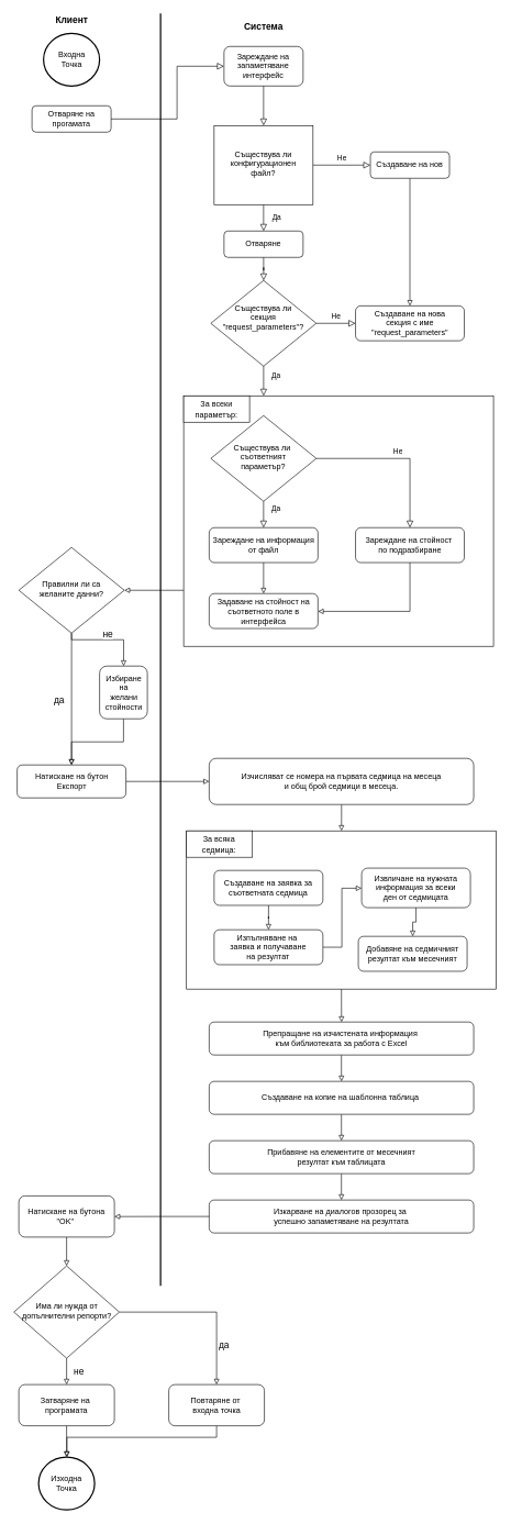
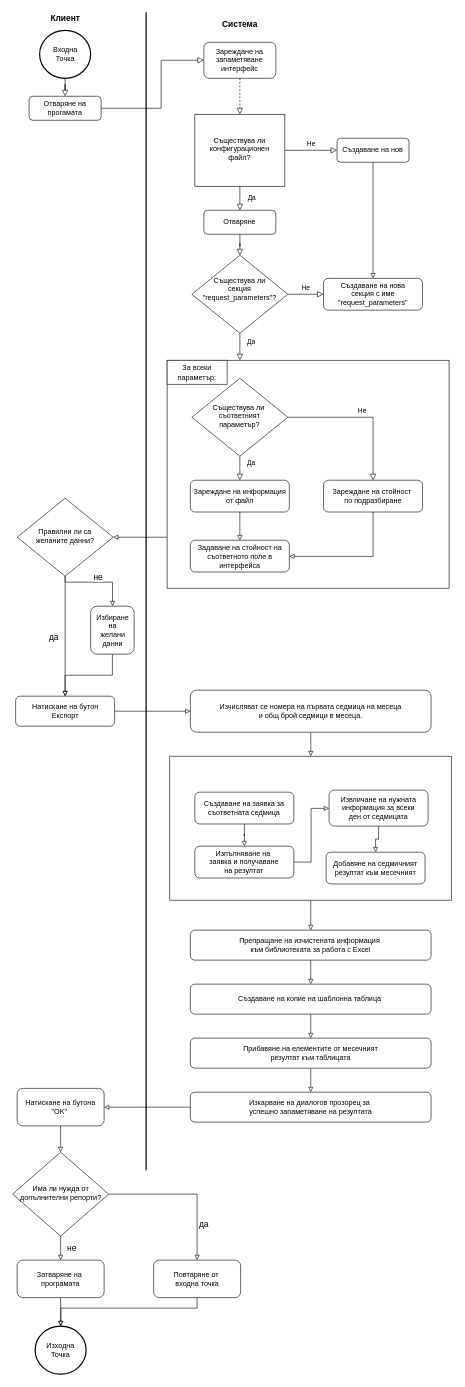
+ <mxCell id="8" value="" style="rounded=0;html=1;jettySize=auto;orthogonalLoop=1;fontSize=11;endArrow=block;endFill=0;endSize=8;strokeWidth=1;shadow=0;labelBackgroundColor=none;edgeStyle=orthogonalEdgeStyle;" parent="1" source="12" target="9" edge="1"><mxGeometry relative="1" as="geometry"><mxPoint x="218" y="100" as="targetPoint" /></mxGeometry></mxCell>
- <mxCell id="16" value="" style="rounded=0;html=1;jettySize=auto;orthogonalLoop=1;fontSize=11;endArrow=block;endFill=0;endSize=8;strokeWidth=1;shadow=0;labelBackgroundColor=none;edgeStyle=orthogonalEdgeStyle;" edge="1" parent="1" target="19" source="11"><mxGeometry relative="1" as="geometry"><mxPoint x="399.25" y="210" as="sourcePoint" /><mxPoint x="399.25" y="260" as="targetPoint" /></mxGeometry></mxCell>
+ <mxCell id="16" value="" style="rounded=0;html=1;jettySize=auto;orthogonalLoop=1;fontSize=11;endArrow=block;endFill=0;endSize=8;strokeWidth=1;shadow=0;labelBackgroundColor=none;edgeStyle=orthogonalEdgeStyle;dashed=1;" edge="1" parent="1" target="19" source="11"><mxGeometry relative="1" as="geometry"><mxPoint x="399.25" y="210" as="sourcePoint" /><mxPoint x="399.25" y="260" as="targetPoint" /></mxGeometry></mxCell>
- <mxCell id="46" value="Избиране&lt;br&gt;на&lt;br&gt;желани&lt;br&gt;стойности" style="rounded=1;whiteSpace=wrap;html=1;fontSize=12;glass=0;strokeWidth=1;shadow=0;" vertex="1" parent="1"><mxGeometry x="150.5" y="1010" width="72.5" height="80" as="geometry" /></mxCell>
+ <mxCell id="46" value="Избиране&lt;br&gt;на&lt;br&gt;желани&lt;br&gt;данни" style="rounded=1;whiteSpace=wrap;html=1;fontSize=12;glass=0;strokeWidth=1;shadow=0;" vertex="1" parent="1"><mxGeometry x="150.5" y="1010" width="72.5" height="80" as="geometry" /></mxCell>
- <mxCell id="4" value="&lt;font style=&quot;font-size: 12px&quot;&gt;За всяка&lt;br&gt;седмица:&lt;/font&gt;" style="rounded=0;whiteSpace=wrap;html=1;fontSize=14;" vertex="1" parent="1"><mxGeometry x="282.38" y="1260" width="100" height="40" as="geometry" /></mxCell>
